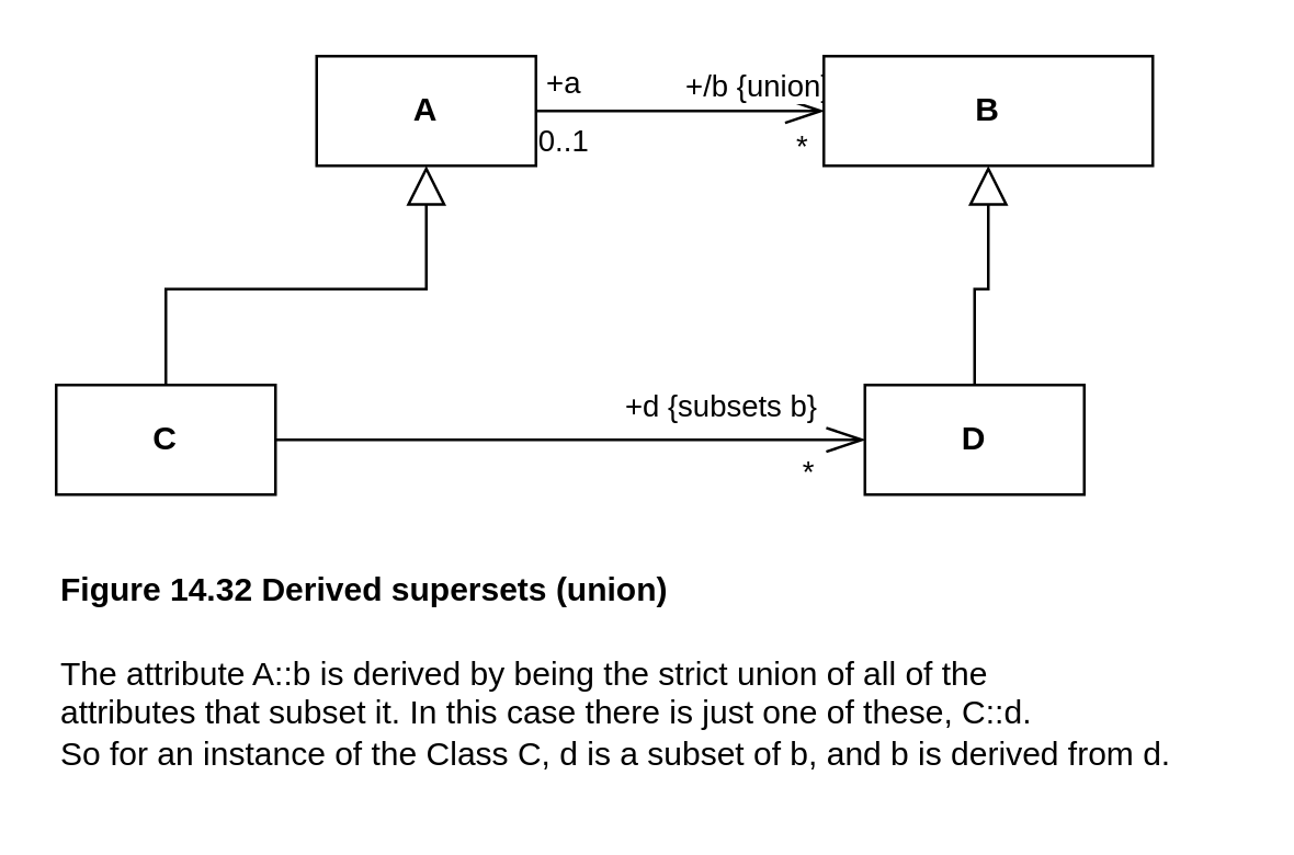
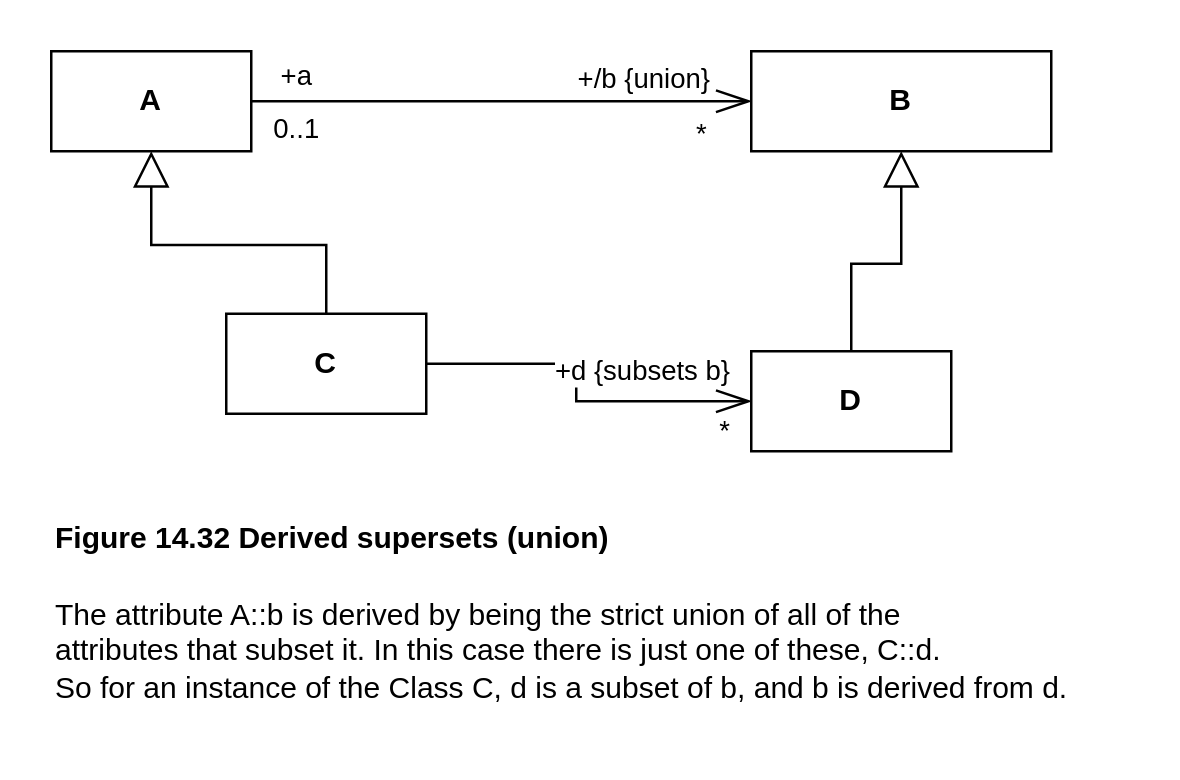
- <mxCell id="7" value="A" style="whiteSpace=wrap;html=1;fontStyle=1" vertex="1" parent="1"><mxGeometry x="115" y="20" width="80" height="40" as="geometry" /></mxCell>
+ <mxCell id="7" value="A" style="whiteSpace=wrap;html=1;fontStyle=1" vertex="1" parent="1"><mxGeometry x="20" y="20" width="80" height="40" as="geometry" /></mxCell>
- <mxCell id="12" value="C" style="whiteSpace=wrap;html=1;fontStyle=1" vertex="1" parent="1"><mxGeometry x="20" y="140" width="80" height="40" as="geometry" /></mxCell>
+ <mxCell id="12" value="C" style="whiteSpace=wrap;html=1;fontStyle=1" vertex="1" parent="1"><mxGeometry x="90" y="125" width="80" height="40" as="geometry" /></mxCell>
- <mxCell id="14" value="D" style="whiteSpace=wrap;html=1;fontStyle=1" vertex="1" parent="1"><mxGeometry x="315" y="140" width="80" height="40" as="geometry" /></mxCell>
+ <mxCell id="14" value="D" style="whiteSpace=wrap;html=1;fontStyle=1" vertex="1" parent="1"><mxGeometry x="300" y="140" width="80" height="40" as="geometry" /></mxCell>
